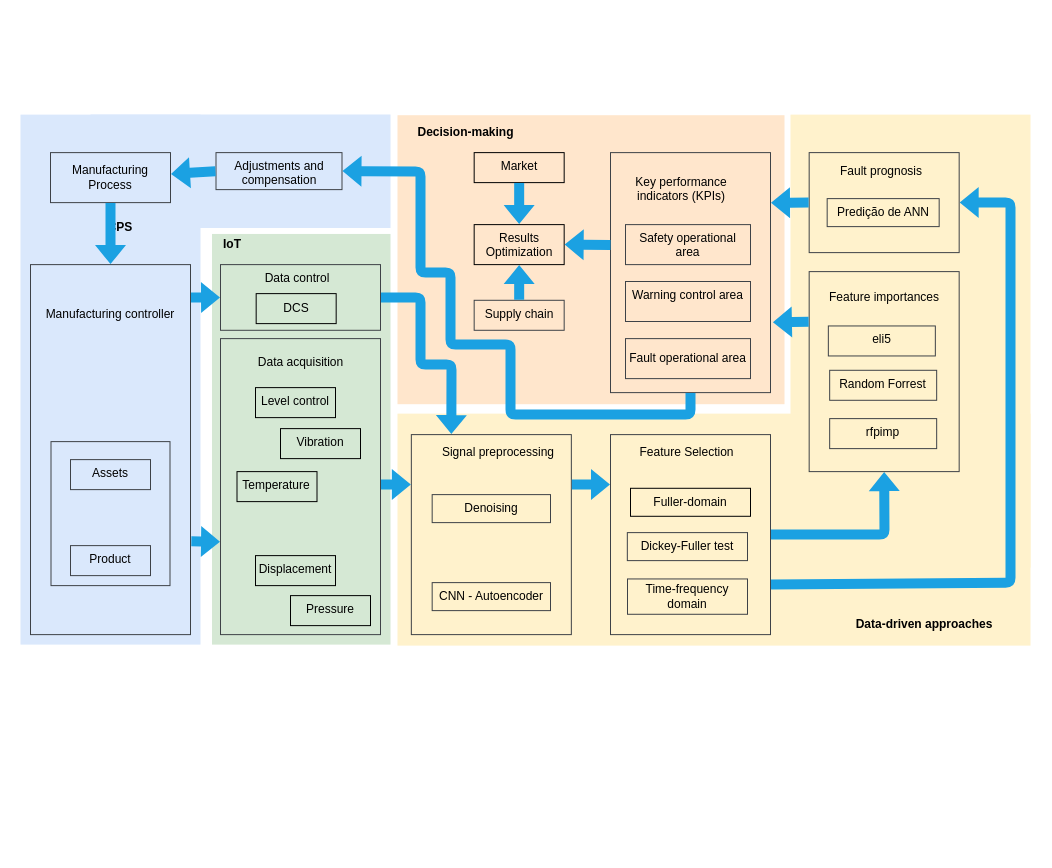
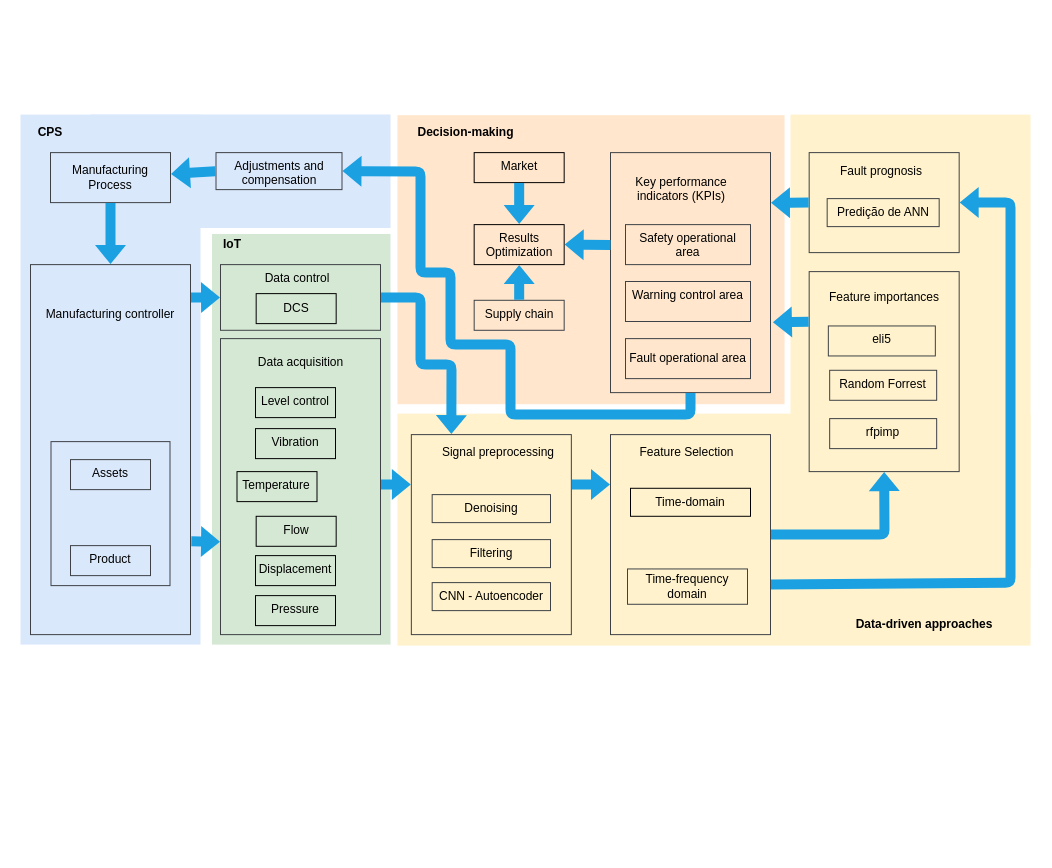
- <mxCell id="17" value="CPS" style="text;html=1;strokeColor=none;fillColor=none;align=center;verticalAlign=middle;whiteSpace=wrap;rounded=0;fontStyle=1" parent="1" vertex="1"><mxGeometry x="100" y="217.12" width="40" height="20" as="geometry" /></mxCell>
+ <mxCell id="17" value="CPS" style="text;html=1;strokeColor=none;fillColor=none;align=center;verticalAlign=middle;whiteSpace=wrap;rounded=0;fontStyle=1" parent="1" vertex="1"><mxGeometry x="30" y="122.12" width="40" height="20" as="geometry" /></mxCell>
- <mxCell id="26" value="Vibration" style="text;whiteSpace=wrap;html=1;align=center;strokeColor=#000000;" parent="1" vertex="1"><mxGeometry x="280" y="428.12" width="80" height="30" as="geometry" /></mxCell>
+ <mxCell id="26" value="Vibration" style="text;whiteSpace=wrap;html=1;align=center;strokeColor=#000000;" parent="1" vertex="1"><mxGeometry x="255" y="428.12" width="80" height="30" as="geometry" /></mxCell>
- <mxCell id="36" value="Fuller-domain" style="text;whiteSpace=wrap;html=1;align=center;strokeColor=#000000;" parent="1" vertex="1"><mxGeometry x="630" y="487.79" width="120" height="28" as="geometry" /></mxCell>
+ <mxCell id="36" value="Time-domain" style="text;whiteSpace=wrap;html=1;align=center;strokeColor=#000000;" parent="1" vertex="1"><mxGeometry x="630" y="487.79" width="120" height="28" as="geometry" /></mxCell>
+ <mxCell id="30" value="Flow" style="text;whiteSpace=wrap;html=1;align=center;strokeColor=#000000;" parent="1" vertex="1"><mxGeometry x="255.667" y="515.787" width="80" height="30" as="geometry" /></mxCell>
- <mxCell id="38" value="Dickey-Fuller  test" style="text;whiteSpace=wrap;html=1;align=center;strokeColor=#3E4247;" parent="1" vertex="1"><mxGeometry x="626.83" y="532.12" width="120.17" height="28" as="geometry" /></mxCell>
+ <mxCell id="33" value="Filtering" style="text;whiteSpace=wrap;html=1;align=center;strokeColor=#3E4247;" parent="1" vertex="1"><mxGeometry x="431.67" y="539.12" width="118.33" height="28" as="geometry" /></mxCell>
- <mxCell id="37" value="Time-frequency domain" style="text;whiteSpace=wrap;html=1;align=center;strokeColor=#3E4247;verticalAlign=middle;" parent="1" vertex="1"><mxGeometry x="627" y="578.45" width="120" height="35.33" as="geometry" /></mxCell>
+ <mxCell id="37" value="Time-frequency domain" style="text;whiteSpace=wrap;html=1;align=center;strokeColor=#3E4247;verticalAlign=middle;" parent="1" vertex="1"><mxGeometry x="627" y="568.45" width="120" height="35.33" as="geometry" /></mxCell>
- <mxCell id="29" value="Pressure" style="text;whiteSpace=wrap;html=1;align=center;strokeColor=#000000;" parent="1" vertex="1"><mxGeometry x="289.997" y="595.117" width="80" height="30" as="geometry" /></mxCell>
+ <mxCell id="29" value="Pressure" style="text;whiteSpace=wrap;html=1;align=center;strokeColor=#000000;" parent="1" vertex="1"><mxGeometry x="254.997" y="595.117" width="80" height="30" as="geometry" /></mxCell>
